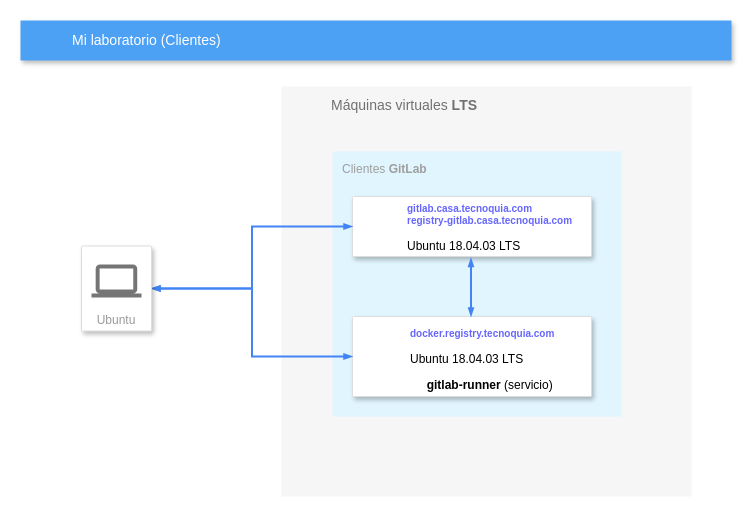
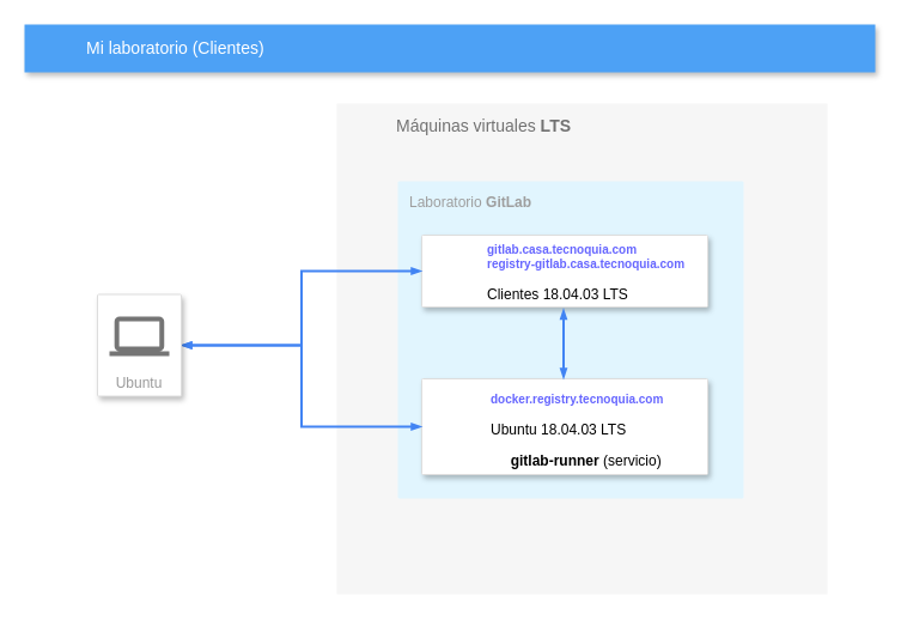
- <mxCell id="3" value="Clientes &lt;b&gt;GitLab&lt;/b&gt;" style="rounded=1;absoluteArcSize=1;arcSize=2;html=1;strokeColor=none;gradientColor=none;shadow=0;dashed=0;strokeColor=none;fontSize=12;fontColor=#9E9E9E;align=left;verticalAlign=top;spacing=10;spacingTop=-4;fillColor=#E1F5FE;" parent="2" vertex="1"><mxGeometry x="51" y="65" width="289" height="265" as="geometry" /></mxCell>
+ <mxCell id="3" value="Laboratorio &lt;b&gt;GitLab&lt;/b&gt;" style="rounded=1;absoluteArcSize=1;arcSize=2;html=1;strokeColor=none;gradientColor=none;shadow=0;dashed=0;strokeColor=none;fontSize=12;fontColor=#9E9E9E;align=left;verticalAlign=top;spacing=10;spacingTop=-4;fillColor=#E1F5FE;" parent="2" vertex="1"><mxGeometry x="51" y="65" width="289" height="265" as="geometry" /></mxCell>
- <mxCell id="8" value="&lt;h1 style=&quot;font-size: 10px&quot;&gt;&lt;font style=&quot;font-size: 10px&quot; color=&quot;#6666FF&quot;&gt;gitlab.casa.tecnoquia.com&lt;br&gt;registry-gitlab.casa.tecnoquia.com&lt;br&gt;&lt;/font&gt;&lt;/h1&gt;&lt;p&gt;Ubuntu 18.04.03 LTS&lt;/p&gt;" style="text;html=1;strokeColor=none;fillColor=none;spacing=5;spacingTop=-20;whiteSpace=wrap;overflow=hidden;rounded=0;" parent="2" vertex="1"><mxGeometry x="121" y="120" width="185" height="44" as="geometry" /></mxCell>
+ <mxCell id="8" value="&lt;h1 style=&quot;font-size: 10px&quot;&gt;&lt;font style=&quot;font-size: 10px&quot; color=&quot;#6666FF&quot;&gt;gitlab.casa.tecnoquia.com&lt;br&gt;registry-gitlab.casa.tecnoquia.com&lt;br&gt;&lt;/font&gt;&lt;/h1&gt;&lt;p&gt;Clientes 18.04.03 LTS&lt;/p&gt;" style="text;html=1;strokeColor=none;fillColor=none;spacing=5;spacingTop=-20;whiteSpace=wrap;overflow=hidden;rounded=0;" parent="2" vertex="1"><mxGeometry x="121" y="120" width="185" height="44" as="geometry" /></mxCell>
